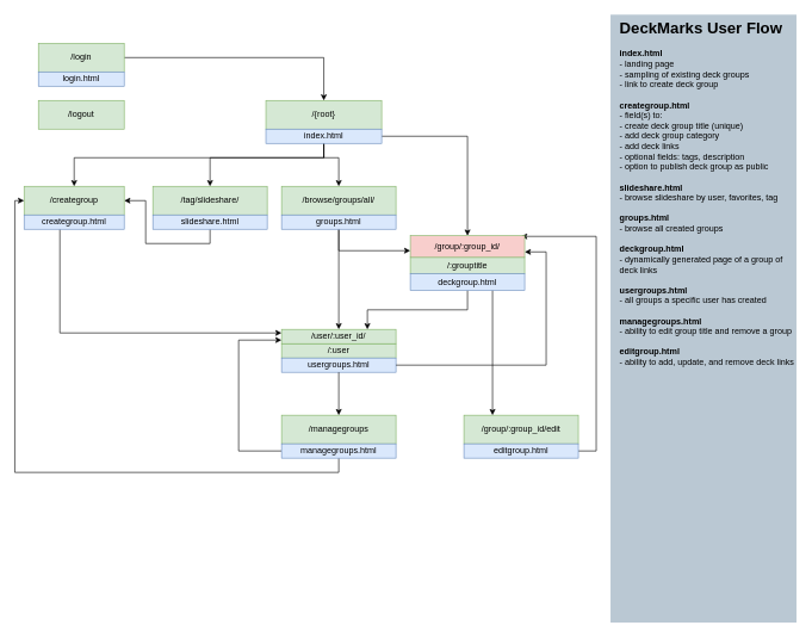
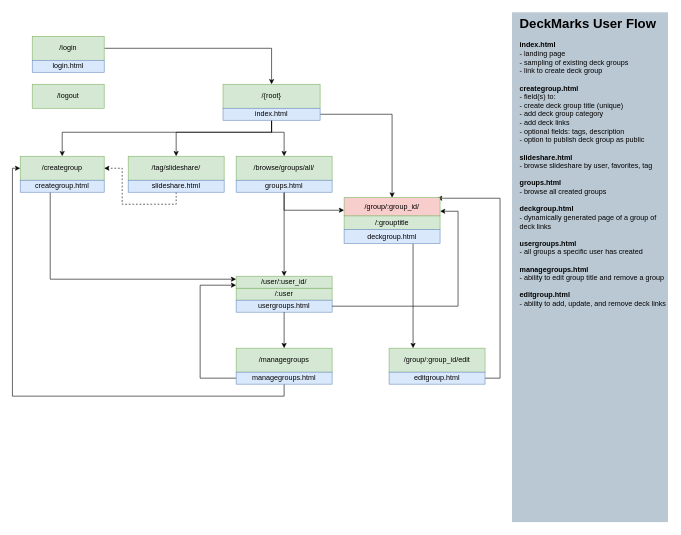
- <mxCell id="24" style="edgeStyle=orthogonalEdgeStyle;rounded=0;orthogonalLoop=1;jettySize=auto;html=1;exitX=0.5;exitY=1;exitDx=0;exitDy=0;entryX=1;entryY=0.5;entryDx=0;entryDy=0;" edge="1" parent="1" source="25" target="11"><mxGeometry relative="1" as="geometry"><mxPoint x="113" y="330" as="targetPoint" /><Array as="points"><mxPoint x="293" y="340" /><mxPoint x="203" y="340" /><mxPoint x="203" y="280" /></Array></mxGeometry></mxCell>
+ <mxCell id="24" style="edgeStyle=orthogonalEdgeStyle;rounded=0;orthogonalLoop=1;jettySize=auto;html=1;exitX=0.5;exitY=1;exitDx=0;exitDy=0;entryX=1;entryY=0.5;entryDx=0;entryDy=0;dashed=1;" edge="1" parent="1" source="25" target="11"><mxGeometry relative="1" as="geometry"><mxPoint x="113" y="330" as="targetPoint" /><Array as="points"><mxPoint x="293" y="340" /><mxPoint x="203" y="340" /><mxPoint x="203" y="280" /></Array></mxGeometry></mxCell>
- <mxCell id="34" style="edgeStyle=orthogonalEdgeStyle;rounded=0;orthogonalLoop=1;jettySize=auto;html=1;exitX=0.5;exitY=1;exitDx=0;exitDy=0;entryX=0.75;entryY=0;entryDx=0;entryDy=0;" edge="1" parent="1" source="39" target="32"><mxGeometry relative="1" as="geometry" /></mxCell>
